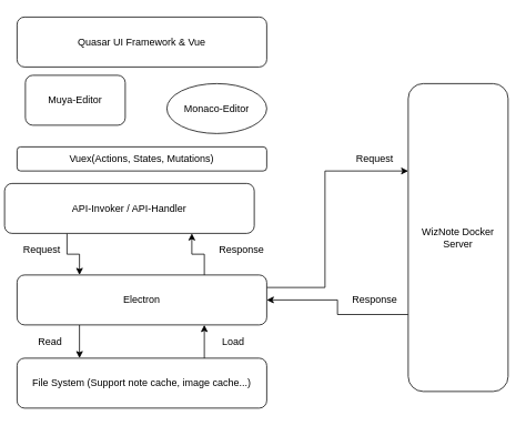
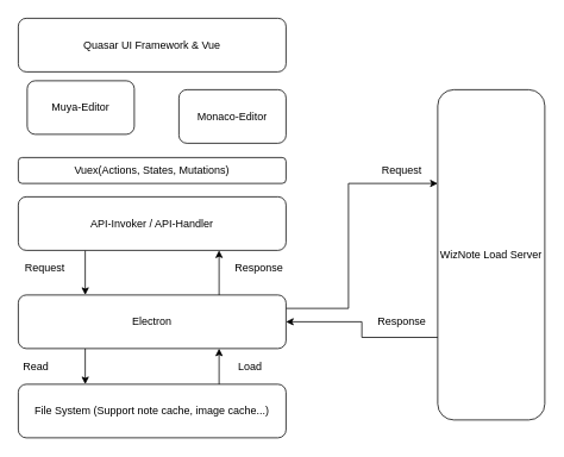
- <mxCell id="3" value="Monaco-Editor" style="ellipse;whiteSpace=wrap;html=1;" vertex="1" parent="1"><mxGeometry x="200" y="100" width="120" height="60" as="geometry" /></mxCell>
+ <mxCell id="3" value="Monaco-Editor" style="rounded=1;whiteSpace=wrap;html=1;" vertex="1" parent="1"><mxGeometry x="200" y="100" width="120" height="60" as="geometry" /></mxCell>
- <mxCell id="5" value="API-Invoker / API-Handler" style="rounded=1;whiteSpace=wrap;html=1;" vertex="1" parent="1"><mxGeometry x="5" y="220" width="300" height="60" as="geometry" /></mxCell>
+ <mxCell id="5" value="API-Invoker / API-Handler" style="rounded=1;whiteSpace=wrap;html=1;" vertex="1" parent="1"><mxGeometry x="20" y="220" width="300" height="60" as="geometry" /></mxCell>
- <mxCell id="15" value="WizNote Docker Server" style="rounded=1;whiteSpace=wrap;html=1;" vertex="1" parent="1"><mxGeometry x="490" y="100" width="120" height="370" as="geometry" /></mxCell>
+ <mxCell id="15" value="WizNote Load Server" style="rounded=1;whiteSpace=wrap;html=1;" vertex="1" parent="1"><mxGeometry x="490" y="100" width="120" height="370" as="geometry" /></mxCell>
- <mxCell id="20" value="Read" style="text;html=1;strokeColor=none;fillColor=none;align=center;verticalAlign=middle;whiteSpace=wrap;rounded=0;" vertex="1" parent="1"><mxGeometry x="40" y="400" width="40" height="20" as="geometry" /></mxCell>
+ <mxCell id="20" value="Read" style="text;html=1;strokeColor=none;fillColor=none;align=center;verticalAlign=middle;whiteSpace=wrap;rounded=0;" vertex="1" parent="1"><mxGeometry x="20" y="400" width="40" height="20" as="geometry" /></mxCell>
